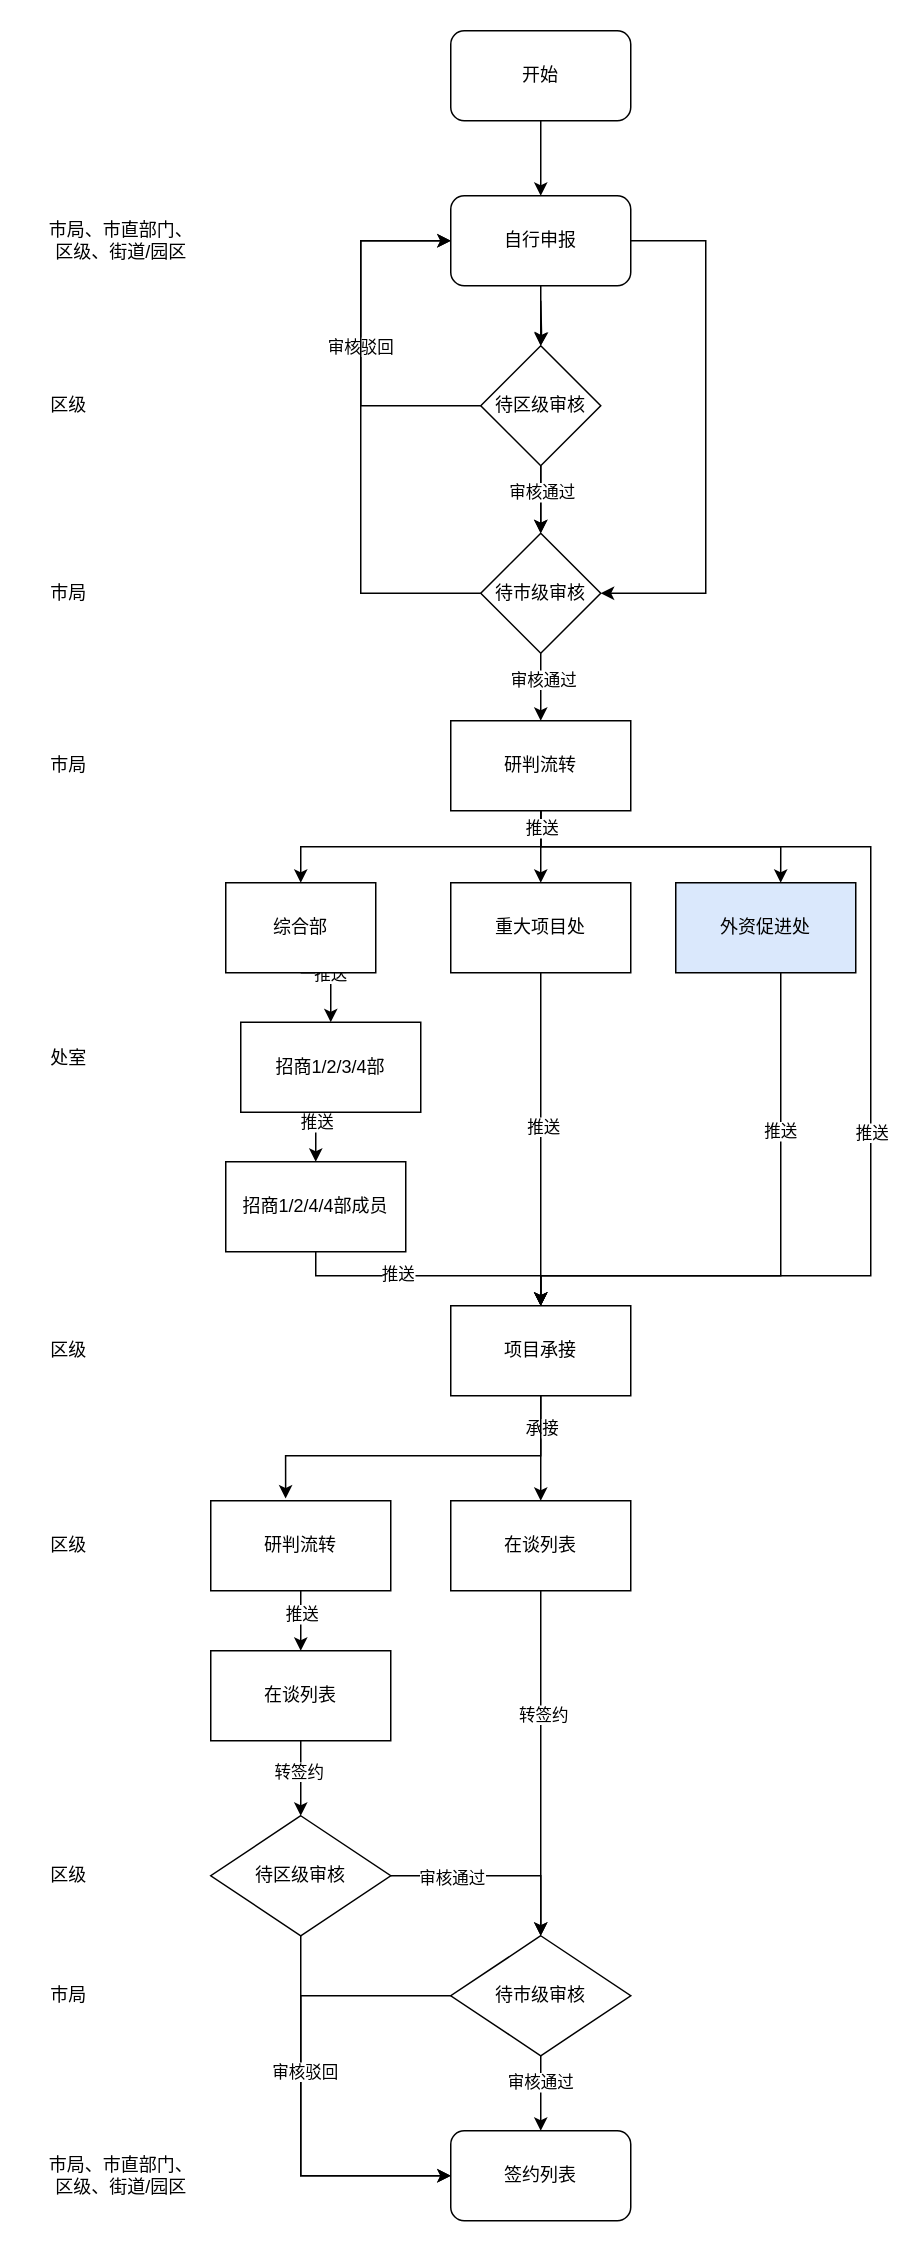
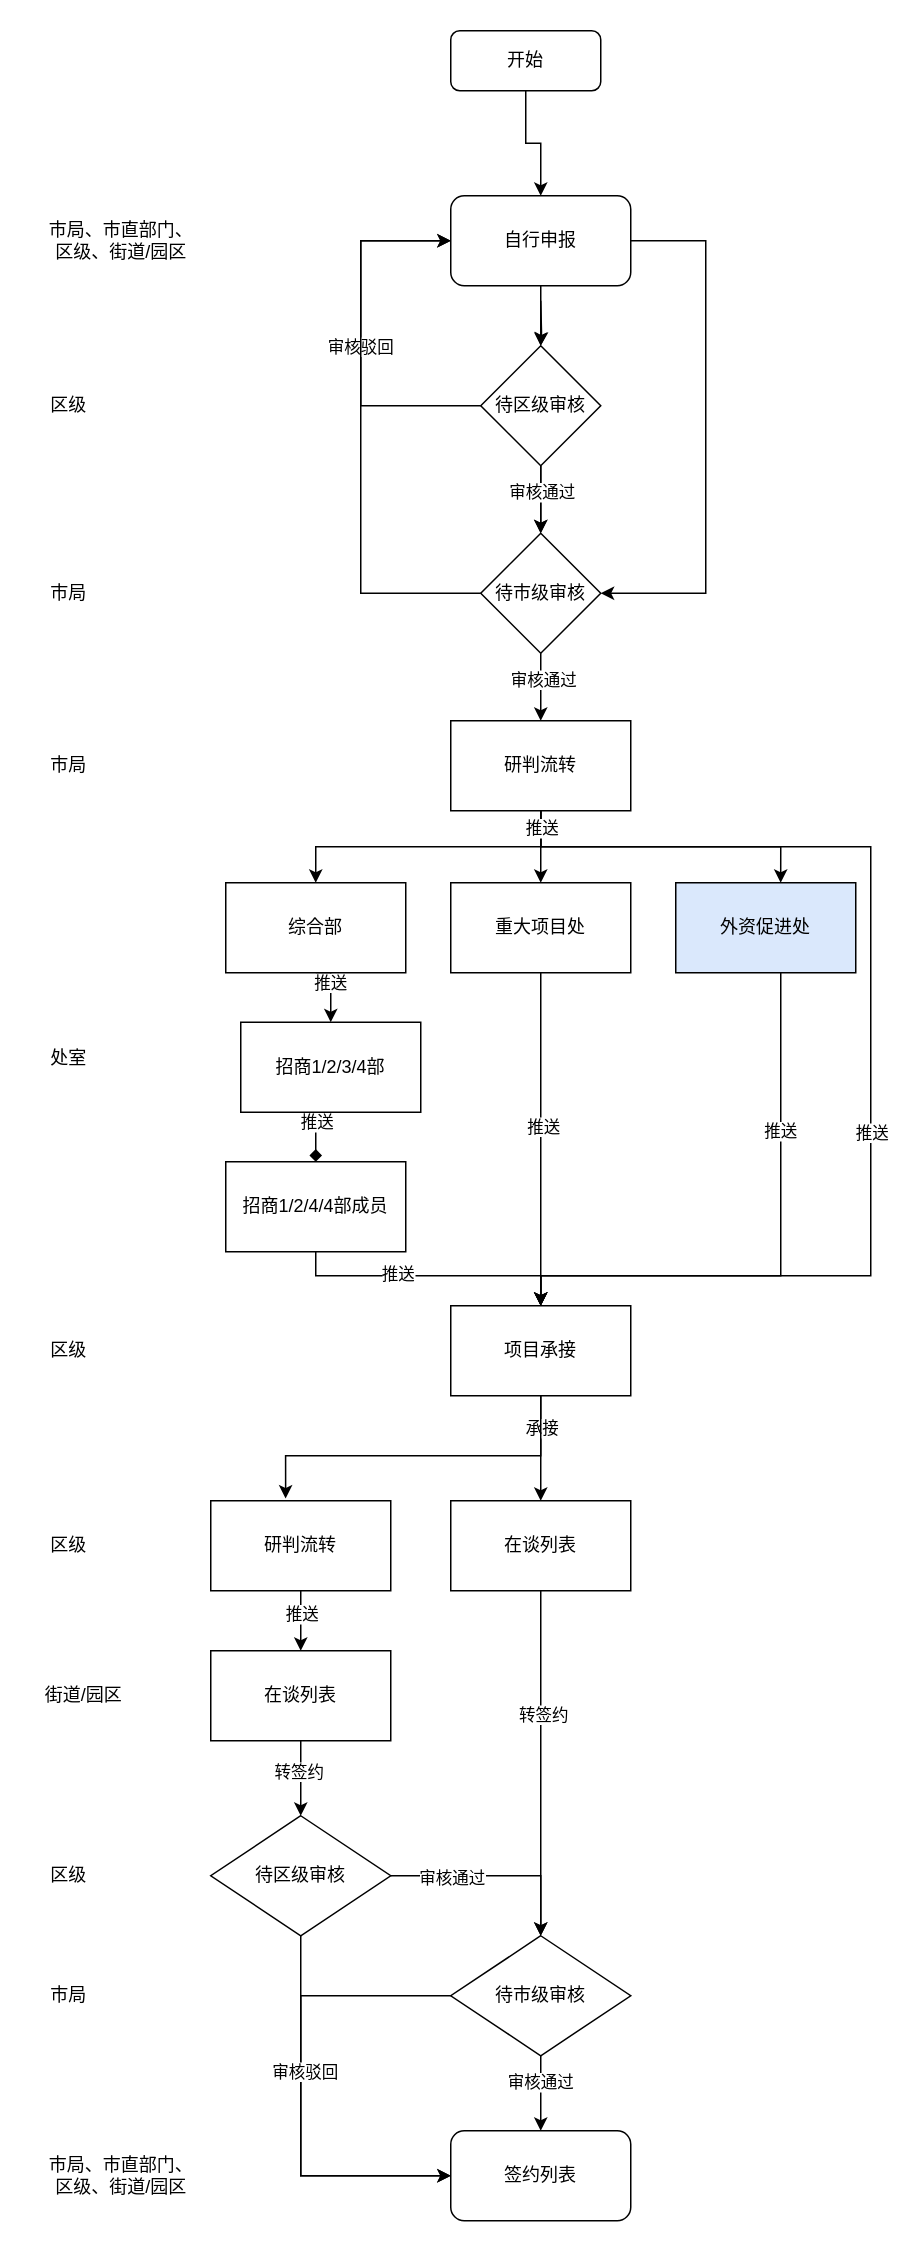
- <mxCell id="3" value="开始" style="rounded=1;whiteSpace=wrap;html=1;" vertex="1" parent="1"><mxGeometry x="300" y="20" width="120" height="60" as="geometry" /></mxCell>
+ <mxCell id="3" value="开始" style="rounded=1;whiteSpace=wrap;html=1;" vertex="1" parent="1"><mxGeometry x="300" y="20" width="100" height="40" as="geometry" /></mxCell>
- <mxCell id="29" value="综合部" style="whiteSpace=wrap;html=1;" vertex="1" parent="1"><mxGeometry x="150" y="588" width="100" height="60" as="geometry" /></mxCell>
+ <mxCell id="29" value="综合部" style="whiteSpace=wrap;html=1;" vertex="1" parent="1"><mxGeometry x="150" y="588" width="120" height="60" as="geometry" /></mxCell>
- <mxCell id="39" style="edgeStyle=orthogonalEdgeStyle;rounded=0;orthogonalLoop=1;jettySize=auto;html=1;exitX=0.5;exitY=1;exitDx=0;exitDy=0;entryX=0.5;entryY=0;entryDx=0;entryDy=0;" edge="1" parent="1" source="41" target="44"><mxGeometry relative="1" as="geometry" /></mxCell>
+ <mxCell id="39" style="edgeStyle=orthogonalEdgeStyle;rounded=0;orthogonalLoop=1;jettySize=auto;html=1;exitX=0.5;exitY=1;exitDx=0;exitDy=0;entryX=0.5;entryY=0;entryDx=0;entryDy=0;endArrow=diamond;" edge="1" parent="1" source="41" target="44"><mxGeometry relative="1" as="geometry" /></mxCell>
+ <mxCell id="60" value="街道/园区" style="text;html=1;align=center;verticalAlign=middle;resizable=0;points=[];autosize=1;strokeColor=none;fillColor=none;" vertex="1" parent="1"><mxGeometry x="20" y="1115" width="70" height="30" as="geometry" /></mxCell>
